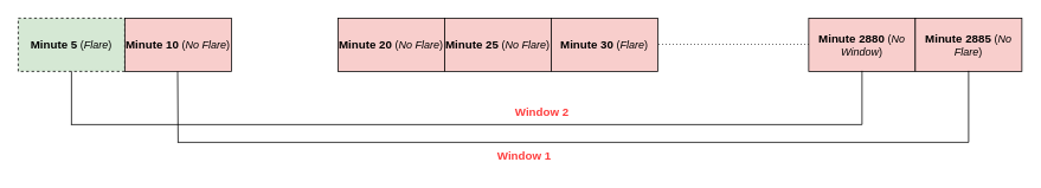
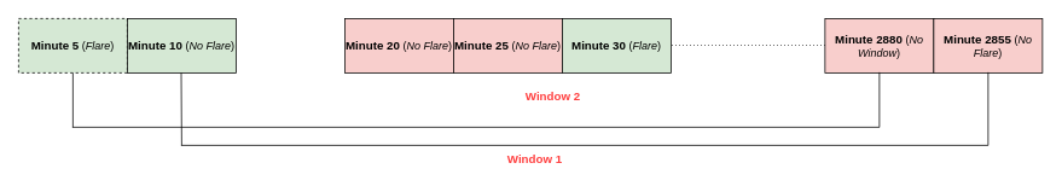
- <mxCell id="3" value="&lt;b&gt;&lt;font style=&quot;font-size: 13px;&quot;&gt;Minute 10&lt;/font&gt;&lt;/b&gt;&amp;nbsp;(&lt;i&gt;No Flare&lt;/i&gt;)" style="rounded=0;whiteSpace=wrap;html=1;fillColor=#f8cecc;strokeColor=#000000;strokeWidth=1;" vertex="1" parent="1"><mxGeometry x="140" y="20" width="120" height="60" as="geometry" /></mxCell>
+ <mxCell id="3" value="&lt;b&gt;&lt;font style=&quot;font-size: 13px;&quot;&gt;Minute 10&lt;/font&gt;&lt;/b&gt;&amp;nbsp;(&lt;i&gt;No Flare&lt;/i&gt;)" style="rounded=0;whiteSpace=wrap;html=1;fillColor=#d5e8d4;strokeColor=#000000;strokeWidth=1;" vertex="1" parent="1"><mxGeometry x="140" y="20" width="120" height="60" as="geometry" /></mxCell>
- <mxCell id="6" value="&lt;b&gt;&lt;font style=&quot;font-size: 13px;&quot;&gt;Minute 30&lt;/font&gt;&lt;/b&gt;&amp;nbsp;(&lt;i&gt;Flare&lt;/i&gt;)" style="rounded=0;whiteSpace=wrap;html=1;fillColor=#f8cecc;strokeColor=#000000;strokeWidth=1;" vertex="1" parent="1"><mxGeometry x="620" y="20" width="120" height="60" as="geometry" /></mxCell>
+ <mxCell id="6" value="&lt;b&gt;&lt;font style=&quot;font-size: 13px;&quot;&gt;Minute 30&lt;/font&gt;&lt;/b&gt;&amp;nbsp;(&lt;i&gt;Flare&lt;/i&gt;)" style="rounded=0;whiteSpace=wrap;html=1;fillColor=#d5e8d4;strokeColor=#000000;strokeWidth=1;" vertex="1" parent="1"><mxGeometry x="620" y="20" width="120" height="60" as="geometry" /></mxCell>
- <mxCell id="9" value="&lt;b&gt;&lt;font style=&quot;font-size: 13px;&quot;&gt;Minute 2885&lt;/font&gt;&lt;/b&gt;&amp;nbsp;(&lt;i&gt;No Flare&lt;/i&gt;)" style="rounded=0;whiteSpace=wrap;html=1;fillColor=#f8cecc;strokeColor=#000000;strokeWidth=1;" vertex="1" parent="1"><mxGeometry x="1030" y="20" width="120" height="60" as="geometry" /></mxCell>
+ <mxCell id="9" value="&lt;b&gt;&lt;font style=&quot;font-size: 13px;&quot;&gt;Minute 2855&lt;/font&gt;&lt;/b&gt;&amp;nbsp;(&lt;i&gt;No Flare&lt;/i&gt;)" style="rounded=0;whiteSpace=wrap;html=1;fillColor=#f8cecc;strokeColor=#000000;strokeWidth=1;" vertex="1" parent="1"><mxGeometry x="1030" y="20" width="120" height="60" as="geometry" /></mxCell>
- <mxCell id="15" value="&lt;b&gt;&lt;font style=&quot;color: rgb(255, 62, 62); font-size: 13px;&quot;&gt;Window 2&lt;/font&gt;&lt;/b&gt;" style="text;html=1;align=center;verticalAlign=middle;whiteSpace=wrap;rounded=0;" vertex="1" parent="1"><mxGeometry x="570" y="110" width="80" height="30" as="geometry" /></mxCell>
+ <mxCell id="15" value="&lt;b&gt;&lt;font style=&quot;color: rgb(255, 62, 62); font-size: 13px;&quot;&gt;Window 2&lt;/font&gt;&lt;/b&gt;" style="text;html=1;align=center;verticalAlign=middle;whiteSpace=wrap;rounded=0;" vertex="1" parent="1"><mxGeometry x="570" y="90" width="80" height="30" as="geometry" /></mxCell>
